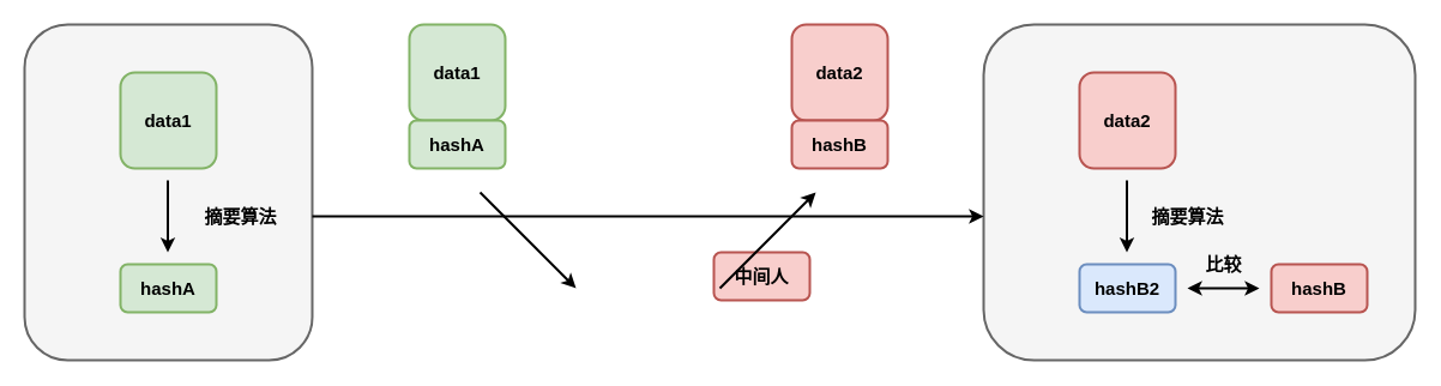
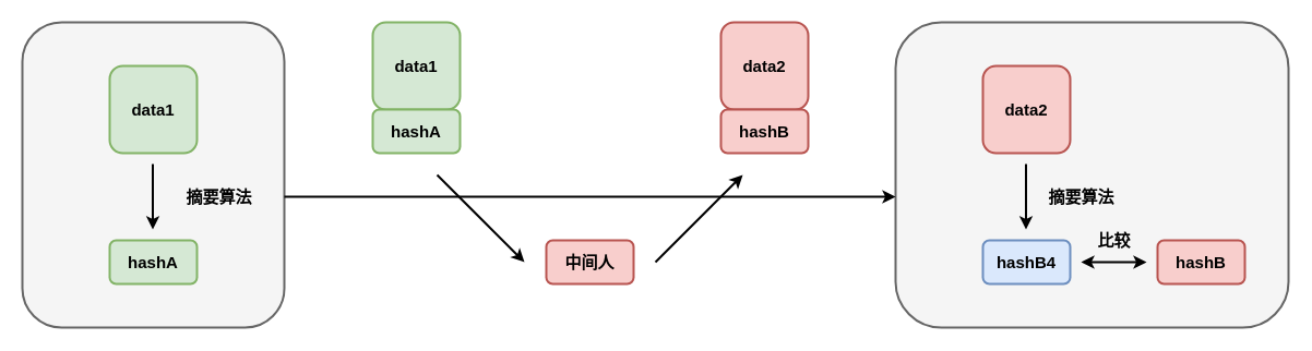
- <mxCell id="18" value="中间人" style="rounded=1;whiteSpace=wrap;html=1;strokeWidth=2;fillWeight=4;hachureGap=8;hachureAngle=45;fillColor=#f8cecc;strokeColor=#b85450;fontSize=15;fontStyle=1" vertex="1" parent="1"><mxGeometry x="595" y="210" width="80" height="40" as="geometry" /></mxCell>
+ <mxCell id="18" value="中间人" style="rounded=1;whiteSpace=wrap;html=1;strokeWidth=2;fillWeight=4;hachureGap=8;hachureAngle=45;fillColor=#f8cecc;strokeColor=#b85450;fontSize=15;fontStyle=1" vertex="1" parent="1"><mxGeometry x="500" y="220" width="80" height="40" as="geometry" /></mxCell>
- <mxCell id="10" value="hashB2" style="rounded=1;whiteSpace=wrap;html=1;strokeWidth=2;fillWeight=4;hachureGap=8;hachureAngle=45;fillColor=#dae8fc;strokeColor=#6c8ebf;fontSize=15;fontStyle=1" vertex="1" parent="1"><mxGeometry x="900" y="220" width="80" height="40" as="geometry" /></mxCell>
+ <mxCell id="10" value="hashB4" style="rounded=1;whiteSpace=wrap;html=1;strokeWidth=2;fillWeight=4;hachureGap=8;hachureAngle=45;fillColor=#dae8fc;strokeColor=#6c8ebf;fontSize=15;fontStyle=1" vertex="1" parent="1"><mxGeometry x="900" y="220" width="80" height="40" as="geometry" /></mxCell>
